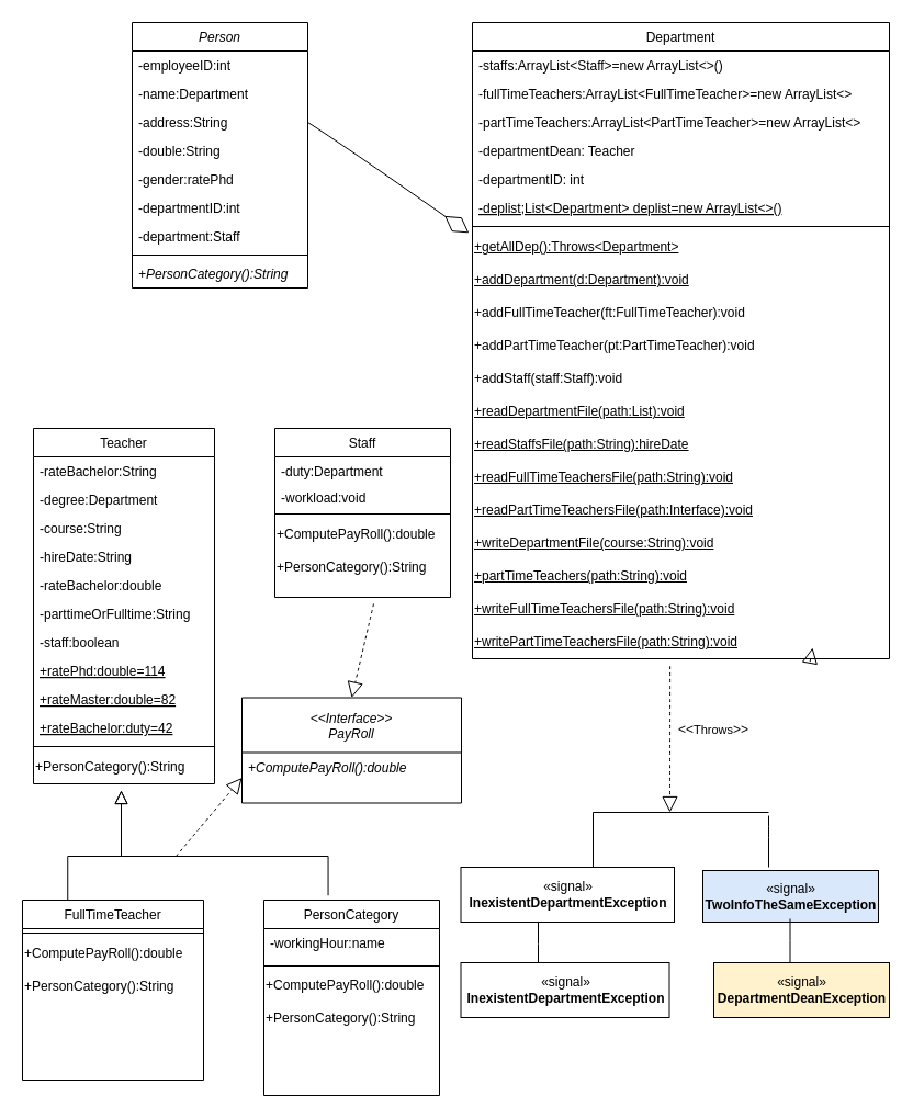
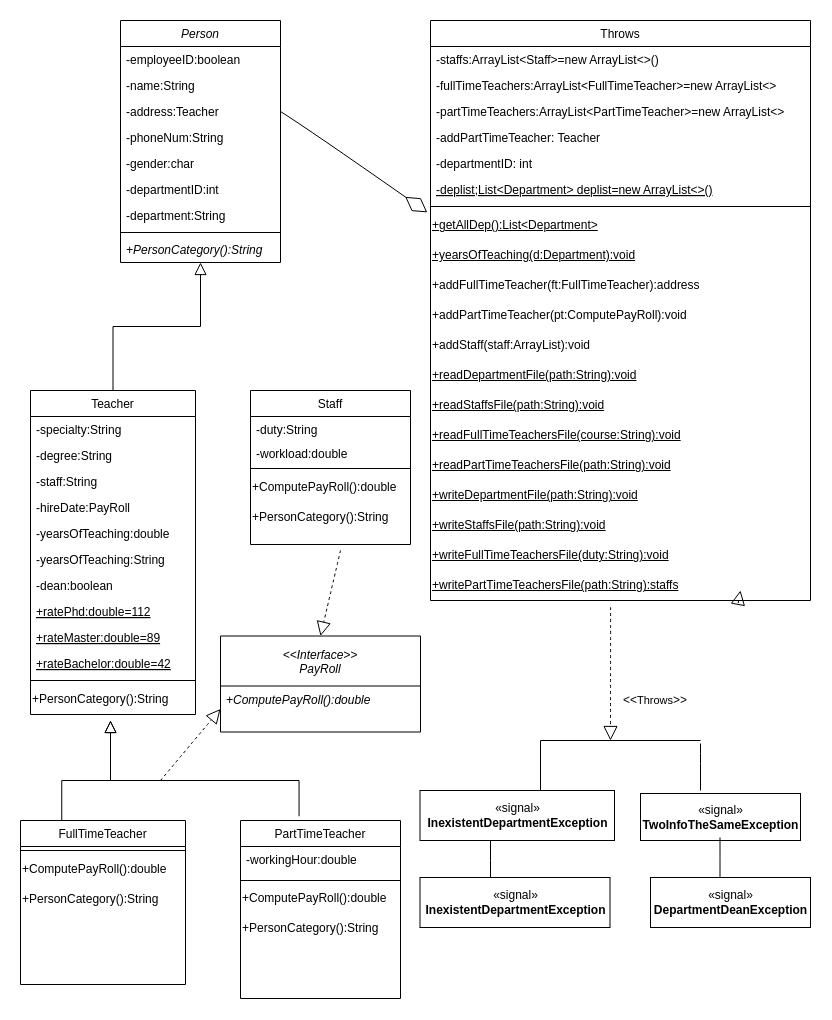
- <mxCell id="32" value="Department" style="swimlane;fontStyle=0;align=center;verticalAlign=top;childLayout=stackLayout;horizontal=1;startSize=26;horizontalStack=0;resizeParent=1;resizeLast=0;collapsible=1;marginBottom=0;rounded=0;shadow=0;strokeWidth=1;" parent="1" vertex="1"><mxGeometry x="430" width="380" height="580" as="geometry" y="20"><mxRectangle x="550" y="140" width="160" height="26" as="alternateBounds" /></mxGeometry></mxCell>
+ <mxCell id="32" value="Throws" style="swimlane;fontStyle=0;align=center;verticalAlign=top;childLayout=stackLayout;horizontal=1;startSize=26;horizontalStack=0;resizeParent=1;resizeLast=0;collapsible=1;marginBottom=0;rounded=0;shadow=0;strokeWidth=1;" parent="1" vertex="1"><mxGeometry x="430" width="380" height="580" as="geometry" y="20"><mxRectangle x="550" y="140" width="160" height="26" as="alternateBounds" /></mxGeometry></mxCell>
- <mxCell id="3" value="-employeeID:int" style="text;align=left;verticalAlign=top;spacingLeft=4;spacingRight=4;overflow=hidden;rotatable=0;points=[[0,0.5],[1,0.5]];portConstraint=eastwest;" parent="2" vertex="1"><mxGeometry y="26" width="160" height="26" as="geometry" /></mxCell>
+ <mxCell id="3" value="-employeeID:boolean" style="text;align=left;verticalAlign=top;spacingLeft=4;spacingRight=4;overflow=hidden;rotatable=0;points=[[0,0.5],[1,0.5]];portConstraint=eastwest;" parent="2" vertex="1"><mxGeometry y="26" width="160" height="26" as="geometry" /></mxCell>
- <mxCell id="4" value="-name:Department" style="text;align=left;verticalAlign=top;spacingLeft=4;spacingRight=4;overflow=hidden;rotatable=0;points=[[0,0.5],[1,0.5]];portConstraint=eastwest;" parent="2" vertex="1"><mxGeometry y="52" width="160" height="26" as="geometry" /></mxCell>
+ <mxCell id="4" value="-name:String" style="text;align=left;verticalAlign=top;spacingLeft=4;spacingRight=4;overflow=hidden;rotatable=0;points=[[0,0.5],[1,0.5]];portConstraint=eastwest;" parent="2" vertex="1"><mxGeometry y="52" width="160" height="26" as="geometry" /></mxCell>
- <mxCell id="5" value="-address:String" style="text;align=left;verticalAlign=top;spacingLeft=4;spacingRight=4;overflow=hidden;rotatable=0;points=[[0,0.5],[1,0.5]];portConstraint=eastwest;" parent="2" vertex="1"><mxGeometry y="78" width="160" height="26" as="geometry" /></mxCell>
+ <mxCell id="5" value="-address:Teacher" style="text;align=left;verticalAlign=top;spacingLeft=4;spacingRight=4;overflow=hidden;rotatable=0;points=[[0,0.5],[1,0.5]];portConstraint=eastwest;" parent="2" vertex="1"><mxGeometry y="78" width="160" height="26" as="geometry" /></mxCell>
- <mxCell id="6" value="-double:String" style="text;align=left;verticalAlign=top;spacingLeft=4;spacingRight=4;overflow=hidden;rotatable=0;points=[[0,0.5],[1,0.5]];portConstraint=eastwest;rounded=0;shadow=0;html=0;" parent="2" vertex="1"><mxGeometry y="104" width="160" height="26" as="geometry" /></mxCell>
+ <mxCell id="6" value="-phoneNum:String" style="text;align=left;verticalAlign=top;spacingLeft=4;spacingRight=4;overflow=hidden;rotatable=0;points=[[0,0.5],[1,0.5]];portConstraint=eastwest;rounded=0;shadow=0;html=0;" parent="2" vertex="1"><mxGeometry y="104" width="160" height="26" as="geometry" /></mxCell>
- <mxCell id="36" value="-departmentDean: Teacher" style="text;align=left;verticalAlign=top;spacingLeft=4;spacingRight=4;overflow=hidden;rotatable=0;points=[[0,0.5],[1,0.5]];portConstraint=eastwest;rounded=0;shadow=0;html=0;" parent="32" vertex="1"><mxGeometry y="104" width="380" height="26" as="geometry" /></mxCell>
+ <mxCell id="36" value="-addPartTimeTeacher: Teacher" style="text;align=left;verticalAlign=top;spacingLeft=4;spacingRight=4;overflow=hidden;rotatable=0;points=[[0,0.5],[1,0.5]];portConstraint=eastwest;rounded=0;shadow=0;html=0;" parent="32" vertex="1"><mxGeometry y="104" width="380" height="26" as="geometry" /></mxCell>
- <mxCell id="7" value="-gender:ratePhd" style="text;align=left;verticalAlign=top;spacingLeft=4;spacingRight=4;overflow=hidden;rotatable=0;points=[[0,0.5],[1,0.5]];portConstraint=eastwest;rounded=0;shadow=0;html=0;" parent="2" vertex="1"><mxGeometry y="130" width="160" height="26" as="geometry" /></mxCell>
+ <mxCell id="7" value="-gender:char" style="text;align=left;verticalAlign=top;spacingLeft=4;spacingRight=4;overflow=hidden;rotatable=0;points=[[0,0.5],[1,0.5]];portConstraint=eastwest;rounded=0;shadow=0;html=0;" parent="2" vertex="1"><mxGeometry y="130" width="160" height="26" as="geometry" /></mxCell>
- <mxCell id="9" value="-department:Staff" style="text;align=left;verticalAlign=top;spacingLeft=4;spacingRight=4;overflow=hidden;rotatable=0;points=[[0,0.5],[1,0.5]];portConstraint=eastwest;rounded=0;shadow=0;html=0;" parent="2" vertex="1"><mxGeometry y="182" width="160" height="26" as="geometry" /></mxCell>
+ <mxCell id="9" value="-department:String" style="text;align=left;verticalAlign=top;spacingLeft=4;spacingRight=4;overflow=hidden;rotatable=0;points=[[0,0.5],[1,0.5]];portConstraint=eastwest;rounded=0;shadow=0;html=0;" parent="2" vertex="1"><mxGeometry y="182" width="160" height="26" as="geometry" /></mxCell>
- <mxCell id="40" value="+getAllDep():Throws&amp;lt;Department&amp;gt;" style="text;html=1;resizable=0;autosize=1;align=left;verticalAlign=middle;points=[];fillColor=none;strokeColor=none;rounded=0;fontStyle=4" vertex="1" parent="32"><mxGeometry y="190" width="380" height="30" as="geometry" /></mxCell>
+ <mxCell id="40" value="+getAllDep():List&amp;lt;Department&amp;gt;" style="text;html=1;resizable=0;autosize=1;align=left;verticalAlign=middle;points=[];fillColor=none;strokeColor=none;rounded=0;fontStyle=4" vertex="1" parent="32"><mxGeometry y="190" width="380" height="30" as="geometry" /></mxCell>
- <mxCell id="41" value="+addDepartment(d:Department):void" style="text;html=1;resizable=0;autosize=1;align=left;verticalAlign=middle;points=[];fillColor=none;strokeColor=none;rounded=0;fontStyle=4" vertex="1" parent="32"><mxGeometry y="220" width="380" height="30" as="geometry" /></mxCell>
+ <mxCell id="41" value="+yearsOfTeaching(d:Department):void" style="text;html=1;resizable=0;autosize=1;align=left;verticalAlign=middle;points=[];fillColor=none;strokeColor=none;rounded=0;fontStyle=4" vertex="1" parent="32"><mxGeometry y="220" width="380" height="30" as="geometry" /></mxCell>
- <mxCell id="42" value="+addFullTimeTeacher(ft:FullTimeTeacher):void" style="text;html=1;resizable=0;autosize=1;align=left;verticalAlign=middle;points=[];fillColor=none;strokeColor=none;rounded=0;" vertex="1" parent="32"><mxGeometry y="250" width="380" height="30" as="geometry" /></mxCell>
+ <mxCell id="42" value="+addFullTimeTeacher(ft:FullTimeTeacher):address" style="text;html=1;resizable=0;autosize=1;align=left;verticalAlign=middle;points=[];fillColor=none;strokeColor=none;rounded=0;" vertex="1" parent="32"><mxGeometry y="250" width="380" height="30" as="geometry" /></mxCell>
- <mxCell id="43" value="+addPartTimeTeacher(pt:PartTimeTeacher):void" style="text;html=1;resizable=0;autosize=1;align=left;verticalAlign=middle;points=[];fillColor=none;strokeColor=none;rounded=0;" vertex="1" parent="32"><mxGeometry y="280" width="380" height="30" as="geometry" /></mxCell>
+ <mxCell id="43" value="+addPartTimeTeacher(pt:ComputePayRoll):void" style="text;html=1;resizable=0;autosize=1;align=left;verticalAlign=middle;points=[];fillColor=none;strokeColor=none;rounded=0;" vertex="1" parent="32"><mxGeometry y="280" width="380" height="30" as="geometry" /></mxCell>
+ <mxCell id="25" value="" style="endArrow=block;endSize=10;endFill=0;shadow=0;strokeWidth=1;rounded=0;edgeStyle=elbowEdgeStyle;elbow=vertical;" parent="1" source="12" target="2" edge="1"><mxGeometry width="160" relative="1" as="geometry"><mxPoint x="210" y="223" as="sourcePoint" /><mxPoint x="210" y="223" as="targetPoint" /></mxGeometry></mxCell>
- <mxCell id="44" value="+addStaff(staff:Staff):void" style="text;html=1;resizable=0;autosize=1;align=left;verticalAlign=middle;points=[];fillColor=none;strokeColor=none;rounded=0;" vertex="1" parent="32"><mxGeometry y="310" width="380" height="30" as="geometry" /></mxCell>
+ <mxCell id="44" value="+addStaff(staff:ArrayList):void" style="text;html=1;resizable=0;autosize=1;align=left;verticalAlign=middle;points=[];fillColor=none;strokeColor=none;rounded=0;" vertex="1" parent="32"><mxGeometry y="310" width="380" height="30" as="geometry" /></mxCell>
- <mxCell id="45" value="&lt;span style=&quot;text-decoration-line: underline;&quot;&gt;+readDepartmentFile(path:List):void&lt;/span&gt;" style="text;html=1;resizable=0;autosize=1;align=left;verticalAlign=middle;points=[];fillColor=none;strokeColor=none;rounded=0;" vertex="1" parent="32"><mxGeometry y="340" width="380" height="30" as="geometry" /></mxCell>
+ <mxCell id="45" value="&lt;span style=&quot;text-decoration-line: underline;&quot;&gt;+readDepartmentFile(path:String):void&lt;/span&gt;" style="text;html=1;resizable=0;autosize=1;align=left;verticalAlign=middle;points=[];fillColor=none;strokeColor=none;rounded=0;" vertex="1" parent="32"><mxGeometry y="340" width="380" height="30" as="geometry" /></mxCell>
- <mxCell id="46" value="&lt;span style=&quot;text-decoration-line: underline;&quot;&gt;+readStaffsFile(path:String):hireDate&lt;/span&gt;" style="text;html=1;resizable=0;autosize=1;align=left;verticalAlign=middle;points=[];fillColor=none;strokeColor=none;rounded=0;" vertex="1" parent="32"><mxGeometry y="370" width="380" height="30" as="geometry" /></mxCell>
+ <mxCell id="46" value="&lt;span style=&quot;text-decoration-line: underline;&quot;&gt;+readStaffsFile(path:String):void&lt;/span&gt;" style="text;html=1;resizable=0;autosize=1;align=left;verticalAlign=middle;points=[];fillColor=none;strokeColor=none;rounded=0;" vertex="1" parent="32"><mxGeometry y="370" width="380" height="30" as="geometry" /></mxCell>
- <mxCell id="13" value="-rateBachelor:String" style="text;align=left;verticalAlign=top;spacingLeft=4;spacingRight=4;overflow=hidden;rotatable=0;points=[[0,0.5],[1,0.5]];portConstraint=eastwest;" parent="12" vertex="1"><mxGeometry y="26" width="165" height="26" as="geometry" /></mxCell>
+ <mxCell id="13" value="-specialty:String" style="text;align=left;verticalAlign=top;spacingLeft=4;spacingRight=4;overflow=hidden;rotatable=0;points=[[0,0.5],[1,0.5]];portConstraint=eastwest;" parent="12" vertex="1"><mxGeometry y="26" width="165" height="26" as="geometry" /></mxCell>
- <mxCell id="27" value="-duty:Department&#10;" style="text;align=left;verticalAlign=top;spacingLeft=4;spacingRight=4;overflow=hidden;rotatable=0;points=[[0,0.5],[1,0.5]];portConstraint=eastwest;" parent="26" vertex="1"><mxGeometry y="26" width="160" height="24" as="geometry" /></mxCell>
+ <mxCell id="27" value="-duty:String&#10;" style="text;align=left;verticalAlign=top;spacingLeft=4;spacingRight=4;overflow=hidden;rotatable=0;points=[[0,0.5],[1,0.5]];portConstraint=eastwest;" parent="26" vertex="1"><mxGeometry y="26" width="160" height="24" as="geometry" /></mxCell>
- <mxCell id="47" value="&lt;span style=&quot;text-decoration-line: underline;&quot;&gt;+readFullTimeTeachersFile(path:String):void&lt;/span&gt;" style="text;html=1;resizable=0;autosize=1;align=left;verticalAlign=middle;points=[];fillColor=none;strokeColor=none;rounded=0;" vertex="1" parent="32"><mxGeometry y="400" width="380" height="30" as="geometry" /></mxCell>
+ <mxCell id="47" value="&lt;span style=&quot;text-decoration-line: underline;&quot;&gt;+readFullTimeTeachersFile(course:String):void&lt;/span&gt;" style="text;html=1;resizable=0;autosize=1;align=left;verticalAlign=middle;points=[];fillColor=none;strokeColor=none;rounded=0;" vertex="1" parent="32"><mxGeometry y="400" width="380" height="30" as="geometry" /></mxCell>
- <mxCell id="28" value="-workload:void" style="text;align=left;verticalAlign=top;spacingLeft=4;spacingRight=4;overflow=hidden;rotatable=0;points=[[0,0.5],[1,0.5]];portConstraint=eastwest;" parent="26" vertex="1"><mxGeometry y="50" width="160" height="24" as="geometry" /></mxCell>
+ <mxCell id="28" value="-workload:double" style="text;align=left;verticalAlign=top;spacingLeft=4;spacingRight=4;overflow=hidden;rotatable=0;points=[[0,0.5],[1,0.5]];portConstraint=eastwest;" parent="26" vertex="1"><mxGeometry y="50" width="160" height="24" as="geometry" /></mxCell>
- <mxCell id="14" value="-degree:Department" style="text;align=left;verticalAlign=top;spacingLeft=4;spacingRight=4;overflow=hidden;rotatable=0;points=[[0,0.5],[1,0.5]];portConstraint=eastwest;" parent="12" vertex="1"><mxGeometry y="52" width="165" height="26" as="geometry" /></mxCell>
+ <mxCell id="14" value="-degree:String" style="text;align=left;verticalAlign=top;spacingLeft=4;spacingRight=4;overflow=hidden;rotatable=0;points=[[0,0.5],[1,0.5]];portConstraint=eastwest;" parent="12" vertex="1"><mxGeometry y="52" width="165" height="26" as="geometry" /></mxCell>
- <mxCell id="48" value="&lt;span style=&quot;text-decoration-line: underline;&quot;&gt;+readPartTimeTeachersFile(path:Interface):void&lt;/span&gt;" style="text;html=1;resizable=0;autosize=1;align=left;verticalAlign=middle;points=[];fillColor=none;strokeColor=none;rounded=0;" vertex="1" parent="32"><mxGeometry y="430" width="380" height="30" as="geometry" /></mxCell>
+ <mxCell id="48" value="&lt;span style=&quot;text-decoration-line: underline;&quot;&gt;+readPartTimeTeachersFile(path:String):void&lt;/span&gt;" style="text;html=1;resizable=0;autosize=1;align=left;verticalAlign=middle;points=[];fillColor=none;strokeColor=none;rounded=0;" vertex="1" parent="32"><mxGeometry y="430" width="380" height="30" as="geometry" /></mxCell>
- <mxCell id="15" value="-course:String" style="text;align=left;verticalAlign=top;spacingLeft=4;spacingRight=4;overflow=hidden;rotatable=0;points=[[0,0.5],[1,0.5]];portConstraint=eastwest;" parent="12" vertex="1"><mxGeometry y="78" width="165" height="26" as="geometry" /></mxCell>
+ <mxCell id="15" value="-staff:String" style="text;align=left;verticalAlign=top;spacingLeft=4;spacingRight=4;overflow=hidden;rotatable=0;points=[[0,0.5],[1,0.5]];portConstraint=eastwest;" parent="12" vertex="1"><mxGeometry y="78" width="165" height="26" as="geometry" /></mxCell>
- <mxCell id="49" value="+writeDepartmentFile(course:String):void" style="text;html=1;resizable=0;autosize=1;align=left;verticalAlign=middle;points=[];fillColor=none;strokeColor=none;rounded=0;fontStyle=4" vertex="1" parent="32"><mxGeometry y="460" width="380" height="30" as="geometry" /></mxCell>
+ <mxCell id="49" value="+writeDepartmentFile(path:String):void" style="text;html=1;resizable=0;autosize=1;align=left;verticalAlign=middle;points=[];fillColor=none;strokeColor=none;rounded=0;fontStyle=4" vertex="1" parent="32"><mxGeometry y="460" width="380" height="30" as="geometry" /></mxCell>
- <mxCell id="16" value="-hireDate:String" style="text;align=left;verticalAlign=top;spacingLeft=4;spacingRight=4;overflow=hidden;rotatable=0;points=[[0,0.5],[1,0.5]];portConstraint=eastwest;" parent="12" vertex="1"><mxGeometry y="104" width="165" height="26" as="geometry" /></mxCell>
+ <mxCell id="16" value="-hireDate:PayRoll" style="text;align=left;verticalAlign=top;spacingLeft=4;spacingRight=4;overflow=hidden;rotatable=0;points=[[0,0.5],[1,0.5]];portConstraint=eastwest;" parent="12" vertex="1"><mxGeometry y="104" width="165" height="26" as="geometry" /></mxCell>
- <mxCell id="50" value="+partTimeTeachers(path:String):void" style="text;html=1;resizable=0;autosize=1;align=left;verticalAlign=middle;points=[];fillColor=none;strokeColor=none;rounded=0;fontStyle=4" parent="32" vertex="1"><mxGeometry y="490" width="380" height="30" as="geometry" /></mxCell>
+ <mxCell id="50" value="+writeStaffsFile(path:String):void" style="text;html=1;resizable=0;autosize=1;align=left;verticalAlign=middle;points=[];fillColor=none;strokeColor=none;rounded=0;fontStyle=4" parent="32" vertex="1"><mxGeometry y="490" width="380" height="30" as="geometry" /></mxCell>
- <mxCell id="17" value="-rateBachelor:double" style="text;align=left;verticalAlign=top;spacingLeft=4;spacingRight=4;overflow=hidden;rotatable=0;points=[[0,0.5],[1,0.5]];portConstraint=eastwest;" parent="12" vertex="1"><mxGeometry y="130" width="165" height="26" as="geometry" /></mxCell>
+ <mxCell id="17" value="-yearsOfTeaching:double" style="text;align=left;verticalAlign=top;spacingLeft=4;spacingRight=4;overflow=hidden;rotatable=0;points=[[0,0.5],[1,0.5]];portConstraint=eastwest;" parent="12" vertex="1"><mxGeometry y="130" width="165" height="26" as="geometry" /></mxCell>
- <mxCell id="51" value="+writeFullTimeTeachersFile(path:String):void" style="text;html=1;resizable=0;autosize=1;align=left;verticalAlign=middle;points=[];fillColor=none;strokeColor=none;rounded=0;fontStyle=4" parent="32" vertex="1"><mxGeometry y="520" width="380" height="30" as="geometry" /></mxCell>
+ <mxCell id="51" value="+writeFullTimeTeachersFile(duty:String):void" style="text;html=1;resizable=0;autosize=1;align=left;verticalAlign=middle;points=[];fillColor=none;strokeColor=none;rounded=0;fontStyle=4" parent="32" vertex="1"><mxGeometry y="520" width="380" height="30" as="geometry" /></mxCell>
- <mxCell id="18" value="-parttimeOrFulltime:String" style="text;align=left;verticalAlign=top;spacingLeft=4;spacingRight=4;overflow=hidden;rotatable=0;points=[[0,0.5],[1,0.5]];portConstraint=eastwest;" vertex="1" parent="12"><mxGeometry y="156" width="165" height="26" as="geometry" /></mxCell>
+ <mxCell id="18" value="-yearsOfTeaching:String" style="text;align=left;verticalAlign=top;spacingLeft=4;spacingRight=4;overflow=hidden;rotatable=0;points=[[0,0.5],[1,0.5]];portConstraint=eastwest;" vertex="1" parent="12"><mxGeometry y="156" width="165" height="26" as="geometry" /></mxCell>
- <mxCell id="19" value="-staff:boolean" style="text;align=left;verticalAlign=top;spacingLeft=4;spacingRight=4;overflow=hidden;rotatable=0;points=[[0,0.5],[1,0.5]];portConstraint=eastwest;" parent="12" vertex="1"><mxGeometry y="182" width="165" height="26" as="geometry" /></mxCell>
+ <mxCell id="19" value="-dean:boolean" style="text;align=left;verticalAlign=top;spacingLeft=4;spacingRight=4;overflow=hidden;rotatable=0;points=[[0,0.5],[1,0.5]];portConstraint=eastwest;" parent="12" vertex="1"><mxGeometry y="182" width="165" height="26" as="geometry" /></mxCell>
- <mxCell id="52" value="+writePartTimeTeachersFile(path:String):void" style="text;html=1;resizable=0;autosize=1;align=left;verticalAlign=middle;points=[];fillColor=none;strokeColor=none;rounded=0;fontStyle=4" parent="32" vertex="1"><mxGeometry y="550" width="380" height="30" as="geometry" /></mxCell>
+ <mxCell id="52" value="+writePartTimeTeachersFile(path:String):staffs" style="text;html=1;resizable=0;autosize=1;align=left;verticalAlign=middle;points=[];fillColor=none;strokeColor=none;rounded=0;fontStyle=4" parent="32" vertex="1"><mxGeometry y="550" width="380" height="30" as="geometry" /></mxCell>
- <mxCell id="20" value="+ratePhd:double=114" style="text;align=left;verticalAlign=top;spacingLeft=4;spacingRight=4;overflow=hidden;rotatable=0;points=[[0,0.5],[1,0.5]];portConstraint=eastwest;fontStyle=4;" parent="12" vertex="1"><mxGeometry y="208" width="165" height="26" as="geometry" /></mxCell>
+ <mxCell id="20" value="+ratePhd:double=112" style="text;align=left;verticalAlign=top;spacingLeft=4;spacingRight=4;overflow=hidden;rotatable=0;points=[[0,0.5],[1,0.5]];portConstraint=eastwest;fontStyle=4;" parent="12" vertex="1"><mxGeometry y="208" width="165" height="26" as="geometry" /></mxCell>
- <mxCell id="21" value="+rateMaster:double=82" style="text;align=left;verticalAlign=top;spacingLeft=4;spacingRight=4;overflow=hidden;rotatable=0;points=[[0,0.5],[1,0.5]];portConstraint=eastwest;fontStyle=4;" parent="12" vertex="1"><mxGeometry y="234" width="165" height="26" as="geometry" /></mxCell>
+ <mxCell id="21" value="+rateMaster:double=89" style="text;align=left;verticalAlign=top;spacingLeft=4;spacingRight=4;overflow=hidden;rotatable=0;points=[[0,0.5],[1,0.5]];portConstraint=eastwest;fontStyle=4;" parent="12" vertex="1"><mxGeometry y="234" width="165" height="26" as="geometry" /></mxCell>
- <mxCell id="22" value="+rateBachelor:duty=42" style="text;align=left;verticalAlign=top;spacingLeft=4;spacingRight=4;overflow=hidden;rotatable=0;points=[[0,0.5],[1,0.5]];portConstraint=eastwest;fontStyle=4;" parent="12" vertex="1"><mxGeometry y="260" width="165" height="26" as="geometry" /></mxCell>
+ <mxCell id="22" value="+rateBachelor:double=42" style="text;align=left;verticalAlign=top;spacingLeft=4;spacingRight=4;overflow=hidden;rotatable=0;points=[[0,0.5],[1,0.5]];portConstraint=eastwest;fontStyle=4;" parent="12" vertex="1"><mxGeometry y="260" width="165" height="26" as="geometry" /></mxCell>
- <mxCell id="75" value="&amp;lt;&amp;lt;&lt;font style=&quot;font-size: 11px;&quot;&gt;Throws&lt;/font&gt;&amp;gt;&amp;gt;" style="text;html=1;strokeColor=none;fillColor=none;align=center;verticalAlign=middle;whiteSpace=wrap;rounded=0;" vertex="1" parent="1"><mxGeometry x="620" y="650" width="60" height="30" as="geometry" /></mxCell>
+ <mxCell id="75" value="&amp;lt;&amp;lt;&lt;font style=&quot;font-size: 11px;&quot;&gt;Throws&lt;/font&gt;&amp;gt;&amp;gt;" style="text;html=1;strokeColor=none;fillColor=none;align=center;verticalAlign=middle;whiteSpace=wrap;rounded=0;" vertex="1" parent="1"><mxGeometry x="625" y="685" width="60" height="30" as="geometry" /></mxCell>
- <mxCell id="70" value="«signal»&lt;br&gt;&lt;b&gt;TwoInfoTheSameException&lt;/b&gt;" style="html=1;fillColor=#dae8fc;" vertex="1" parent="1"><mxGeometry x="640" y="793" width="160" height="47" as="geometry" /></mxCell>
+ <mxCell id="70" value="«signal»&lt;br&gt;&lt;b&gt;TwoInfoTheSameException&lt;/b&gt;" style="html=1;" vertex="1" parent="1"><mxGeometry x="640" y="793" width="160" height="47" as="geometry" /></mxCell>
- <mxCell id="60" value="PersonCategory" style="swimlane;fontStyle=0;align=center;verticalAlign=top;childLayout=stackLayout;horizontal=1;startSize=26;horizontalStack=0;resizeParent=1;resizeLast=0;collapsible=1;marginBottom=0;rounded=0;shadow=0;strokeWidth=1;" parent="1" vertex="1"><mxGeometry x="240" y="820" width="160" height="178" as="geometry"><mxRectangle x="130" y="380" width="160" height="26" as="alternateBounds" /></mxGeometry></mxCell>
+ <mxCell id="60" value="PartTimeTeacher" style="swimlane;fontStyle=0;align=center;verticalAlign=top;childLayout=stackLayout;horizontal=1;startSize=26;horizontalStack=0;resizeParent=1;resizeLast=0;collapsible=1;marginBottom=0;rounded=0;shadow=0;strokeWidth=1;" parent="1" vertex="1"><mxGeometry x="240" y="820" width="160" height="178" as="geometry"><mxRectangle x="130" y="380" width="160" height="26" as="alternateBounds" /></mxGeometry></mxCell>
- <mxCell id="61" value="-workingHour:name" style="text;align=left;verticalAlign=top;spacingLeft=4;spacingRight=4;overflow=hidden;rotatable=0;points=[[0,0.5],[1,0.5]];portConstraint=eastwest;" parent="60" vertex="1"><mxGeometry y="26" width="160" height="31" as="geometry" /></mxCell>
+ <mxCell id="61" value="-workingHour:double" style="text;align=left;verticalAlign=top;spacingLeft=4;spacingRight=4;overflow=hidden;rotatable=0;points=[[0,0.5],[1,0.5]];portConstraint=eastwest;" parent="60" vertex="1"><mxGeometry y="26" width="160" height="31" as="geometry" /></mxCell>
- <mxCell id="72" value="«signal»&lt;br&gt;&lt;b&gt;DepartmentDeanException&lt;/b&gt;" style="html=1;fillColor=#fff2cc;" vertex="1" parent="1"><mxGeometry x="650" y="877" width="160" height="50" as="geometry" /></mxCell>
+ <mxCell id="72" value="«signal»&lt;br&gt;&lt;b&gt;DepartmentDeanException&lt;/b&gt;" style="html=1;" vertex="1" parent="1"><mxGeometry x="650" y="877" width="160" height="50" as="geometry" /></mxCell>
